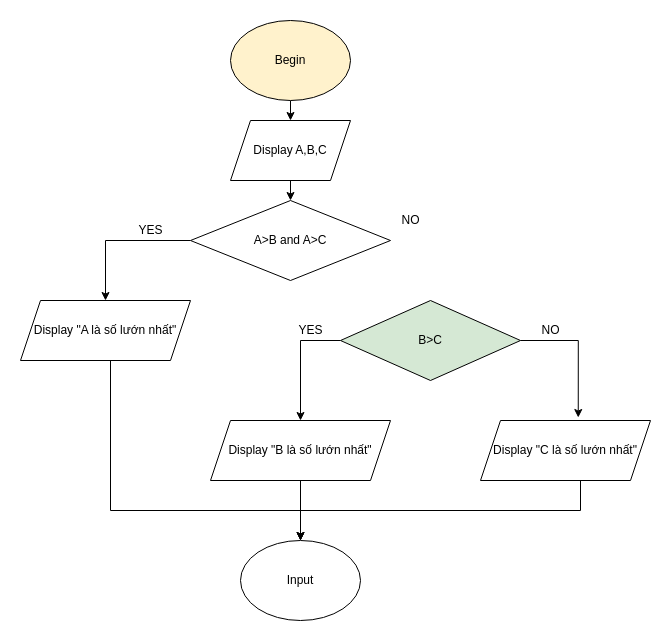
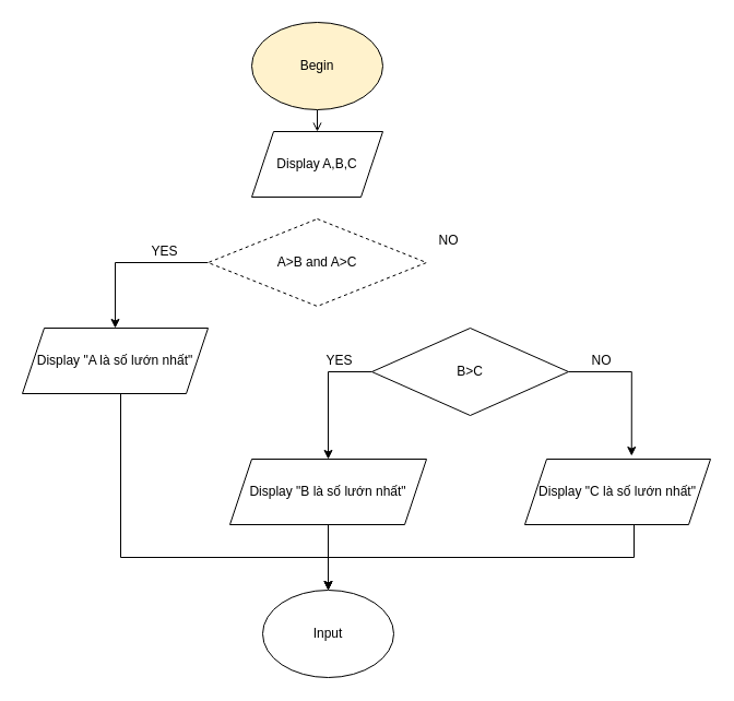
- <mxCell id="2" style="edgeStyle=orthogonalEdgeStyle;rounded=0;orthogonalLoop=1;jettySize=auto;html=1;exitX=0.5;exitY=1;exitDx=0;exitDy=0;entryX=0.5;entryY=0;entryDx=0;entryDy=0;" parent="1" source="3" target="5" edge="1"><mxGeometry relative="1" as="geometry" /></mxCell>
+ <mxCell id="2" style="edgeStyle=orthogonalEdgeStyle;rounded=0;orthogonalLoop=1;jettySize=auto;html=1;exitX=0.5;exitY=1;exitDx=0;exitDy=0;entryX=0.5;entryY=0;entryDx=0;entryDy=0;endArrow=open;" parent="1" source="3" target="5" edge="1"><mxGeometry relative="1" as="geometry" /></mxCell>
- <mxCell id="4" style="edgeStyle=orthogonalEdgeStyle;rounded=0;orthogonalLoop=1;jettySize=auto;html=1;exitX=0.5;exitY=1;exitDx=0;exitDy=0;entryX=0.5;entryY=0;entryDx=0;entryDy=0;" parent="1" source="5" target="7" edge="1"><mxGeometry relative="1" as="geometry" /></mxCell>
- <mxCell id="7" value="A&amp;gt;B and A&amp;gt;C" style="rhombus;whiteSpace=wrap;html=1;" parent="1" vertex="1"><mxGeometry x="190" y="200" width="200" height="80" as="geometry" /></mxCell>
+ <mxCell id="7" value="A&amp;gt;B and A&amp;gt;C" style="rhombus;whiteSpace=wrap;html=1;dashed=1;" parent="1" vertex="1"><mxGeometry x="190" y="200" width="200" height="80" as="geometry" /></mxCell>
- <mxCell id="12" value="B&amp;gt;C" style="rhombus;whiteSpace=wrap;html=1;fillColor=#d5e8d4;" parent="1" vertex="1"><mxGeometry x="340" y="300" width="180" height="80" as="geometry" /></mxCell>
+ <mxCell id="12" value="B&amp;gt;C" style="rhombus;whiteSpace=wrap;html=1;" parent="1" vertex="1"><mxGeometry x="340" y="300" width="180" height="80" as="geometry" /></mxCell>
